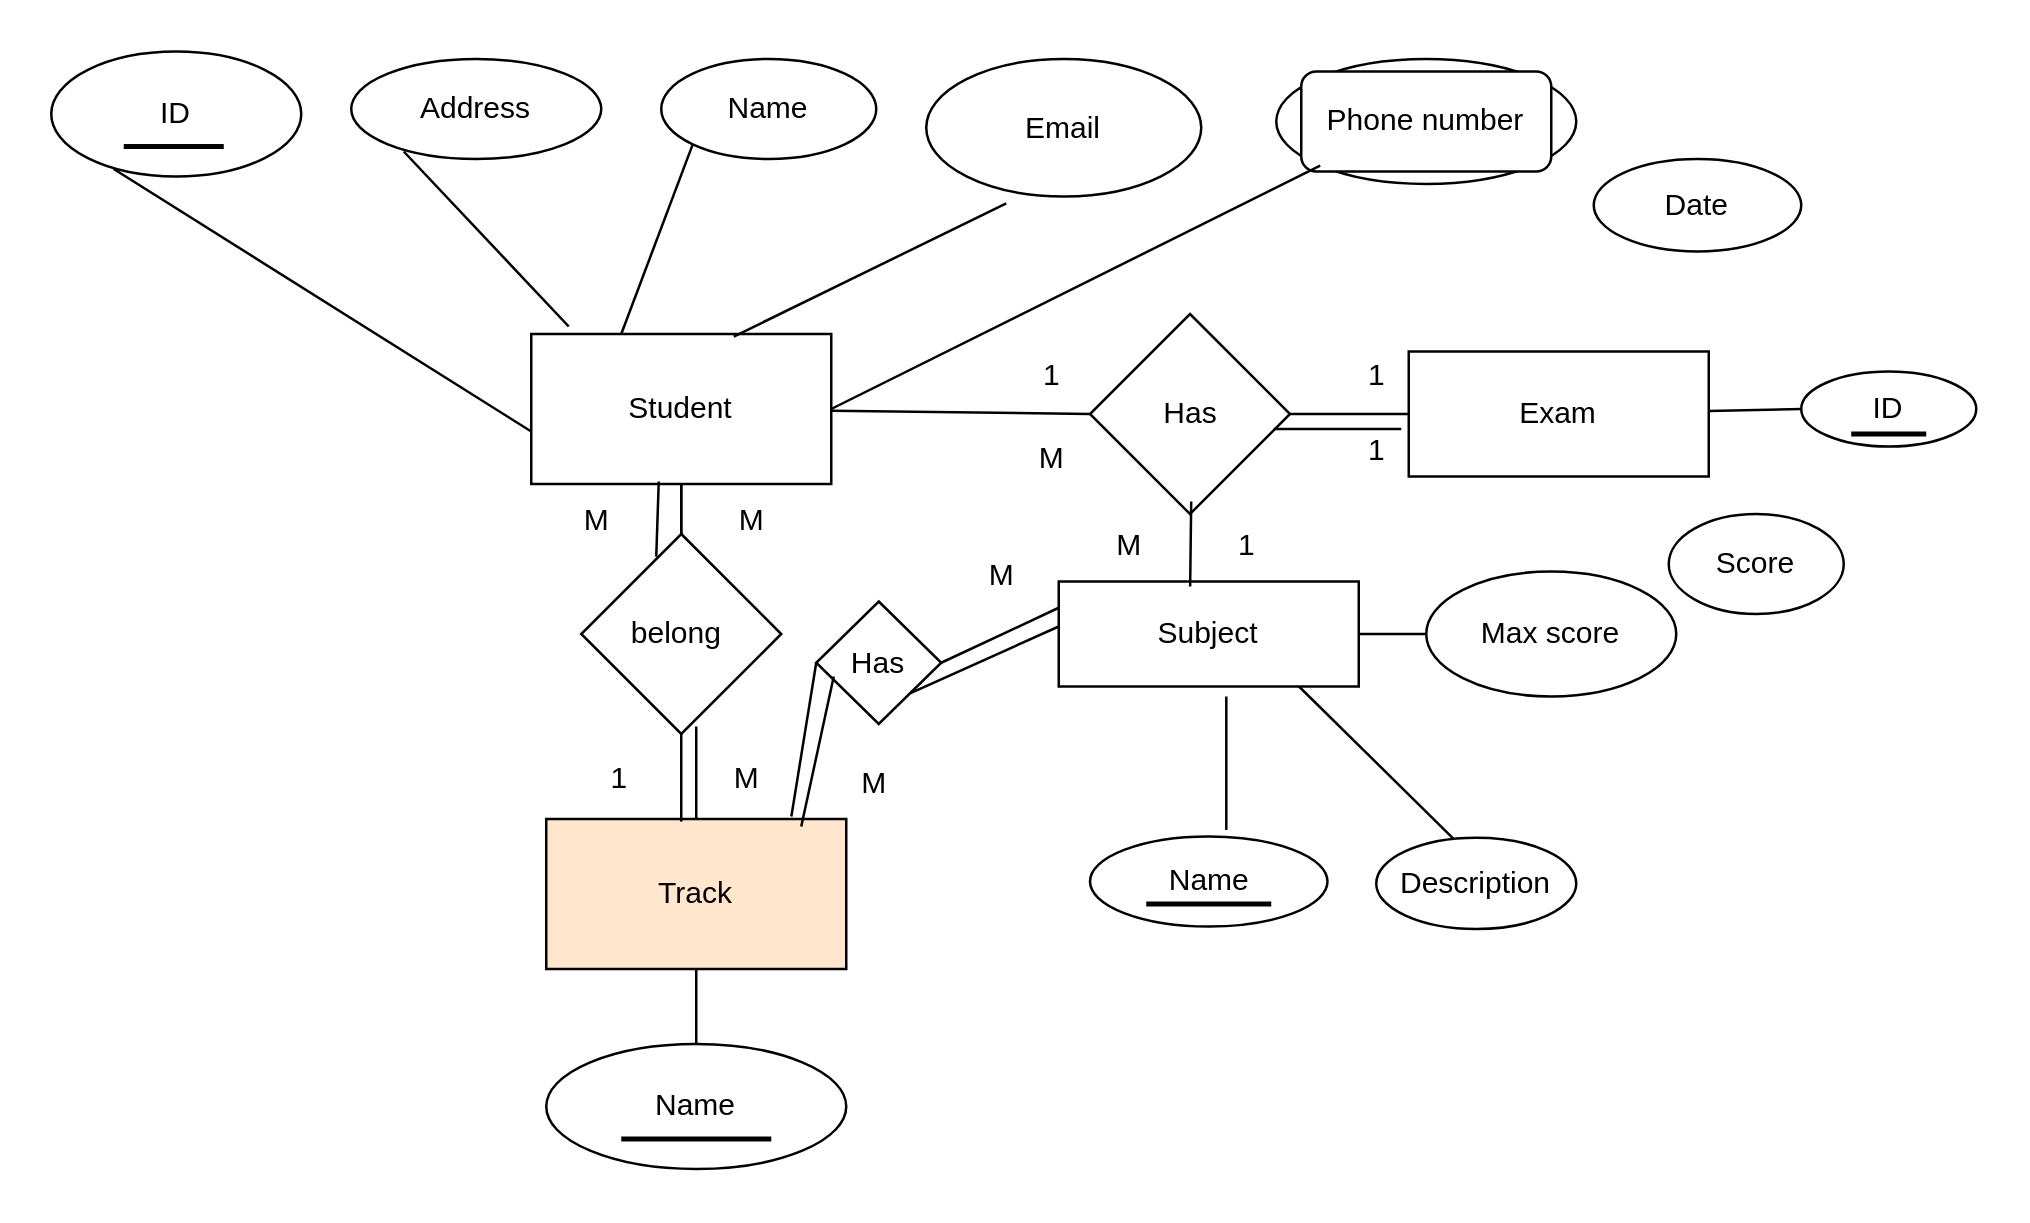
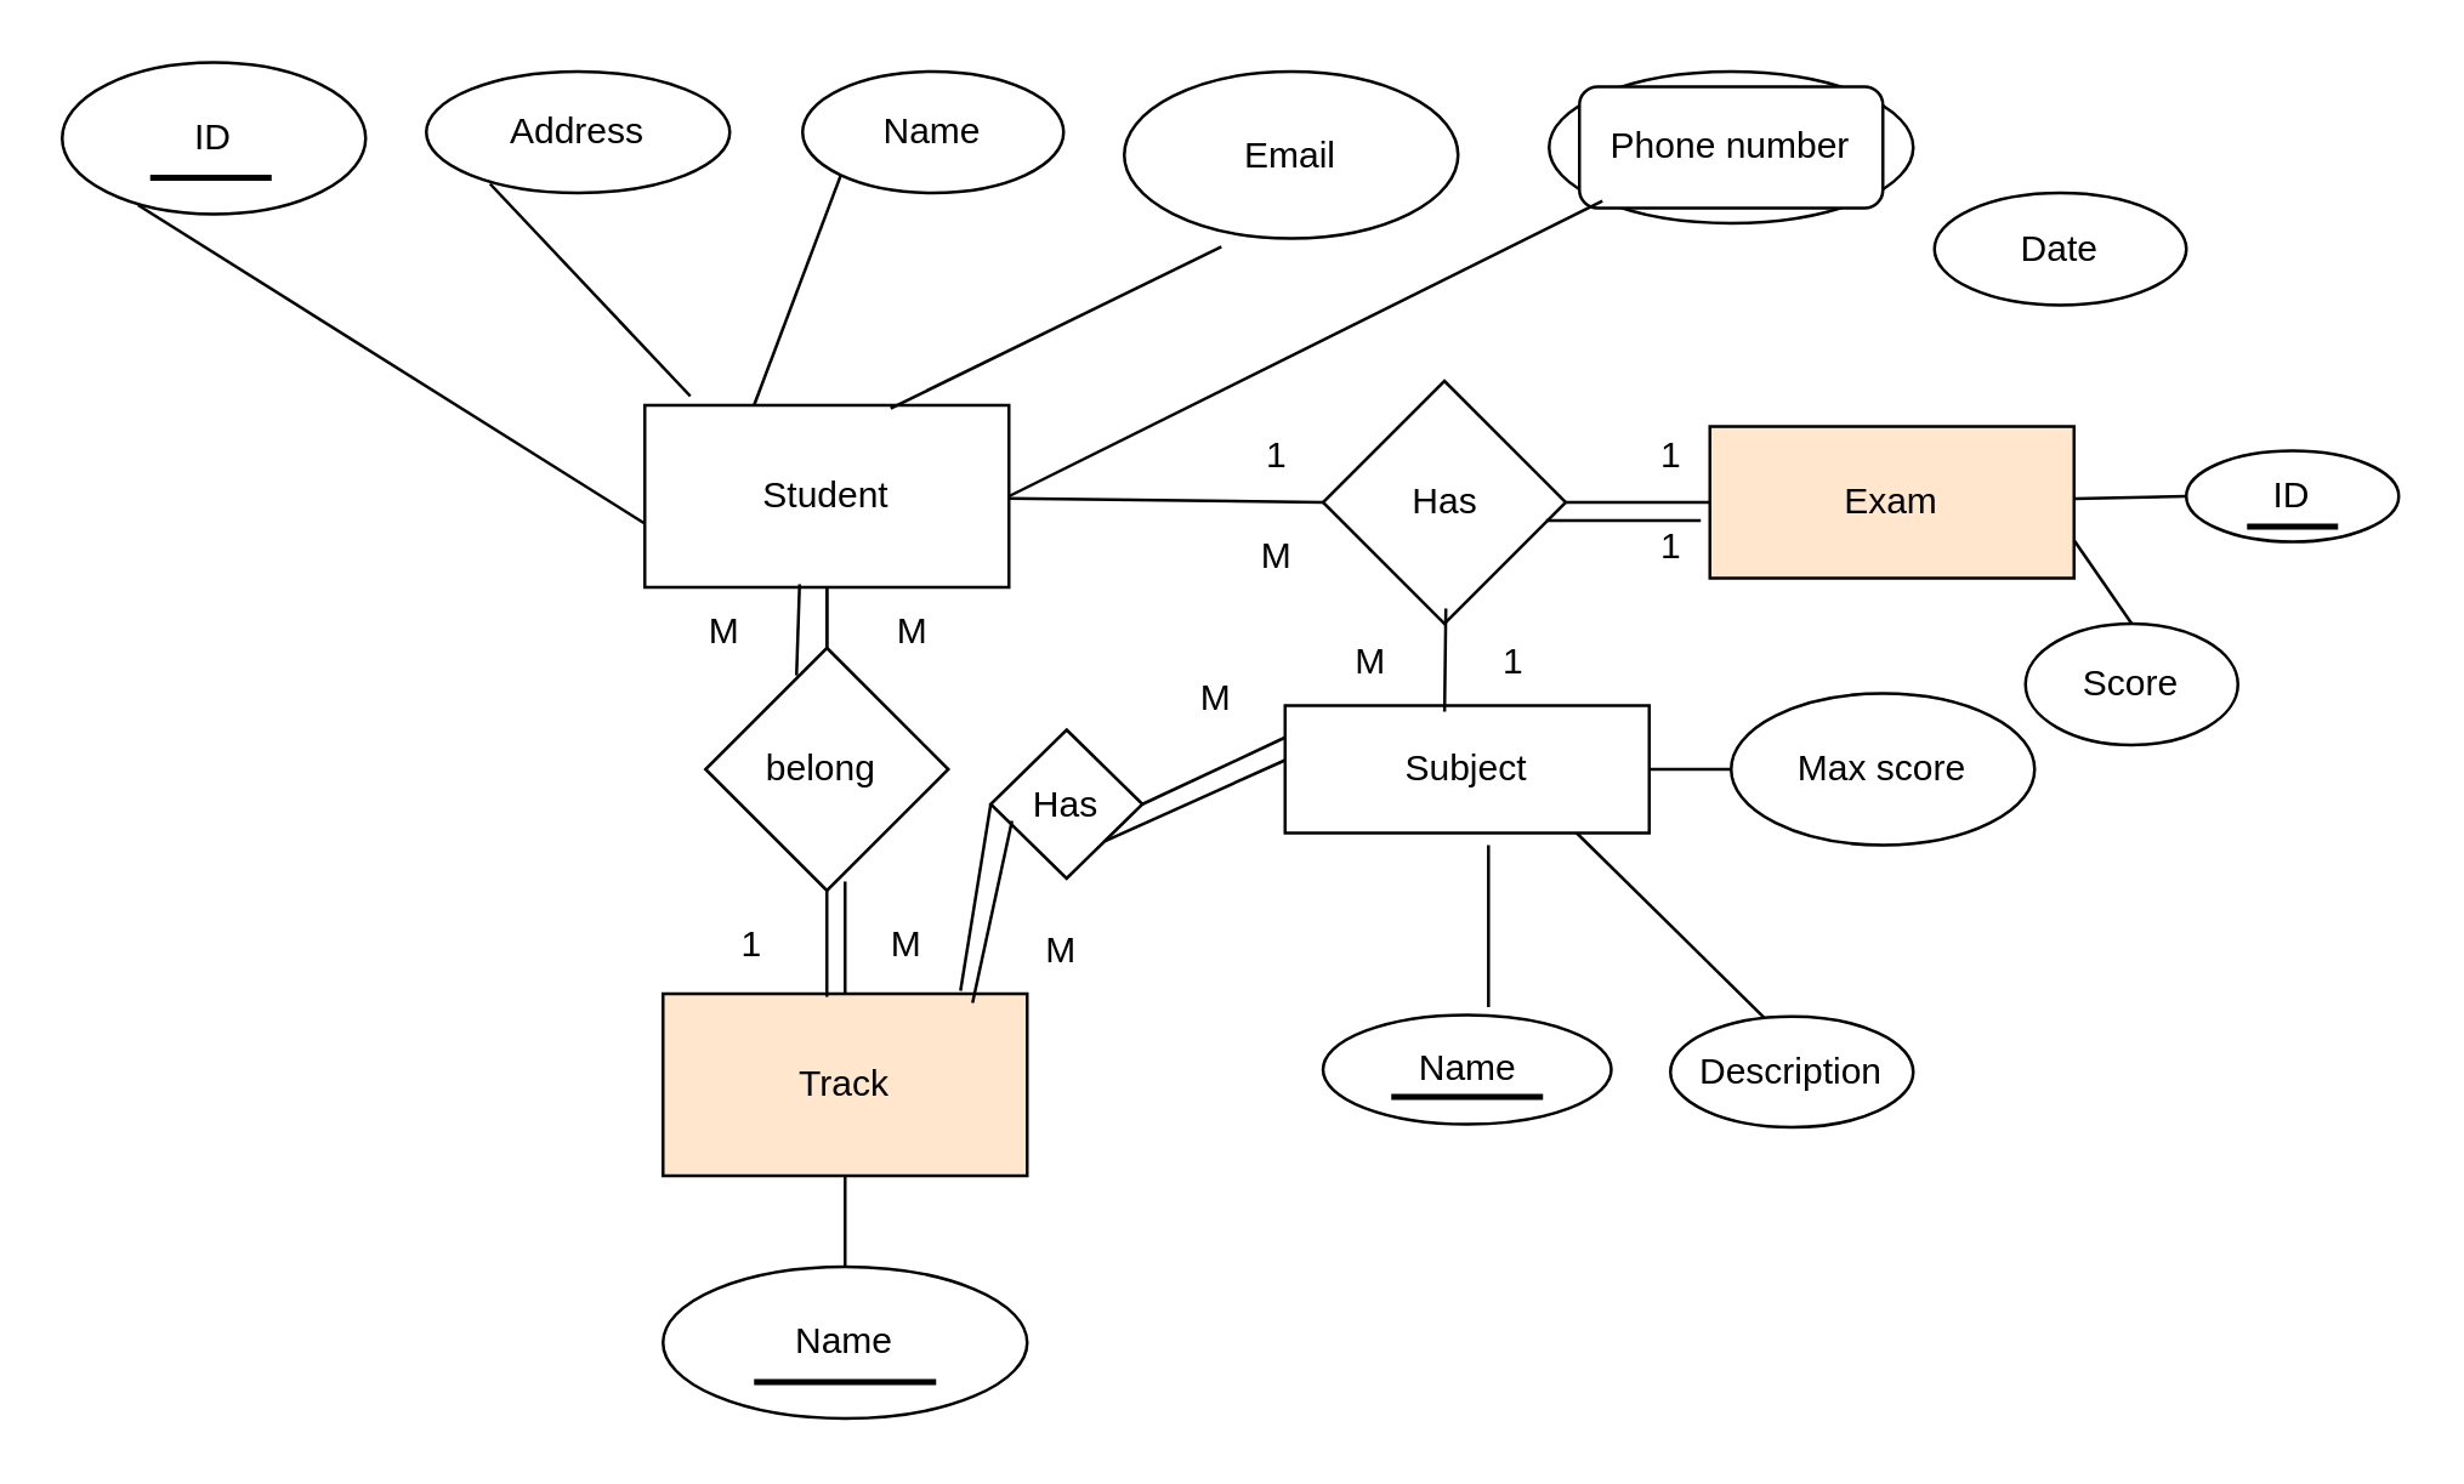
- <mxCell id="33" value="Exam" style="rounded=0;whiteSpace=wrap;html=1;" vertex="1" parent="1"><mxGeometry x="563" y="140" width="120" height="50" as="geometry" /></mxCell>
+ <mxCell id="33" value="Exam" style="rounded=0;whiteSpace=wrap;html=1;fillColor=#ffe6cc;" vertex="1" parent="1"><mxGeometry x="563" y="140" width="120" height="50" as="geometry" /></mxCell>
+ <mxCell id="40" value="" style="endArrow=none;html=1;entryX=0.5;entryY=0;entryDx=0;entryDy=0;exitX=1;exitY=0.75;exitDx=0;exitDy=0;" edge="1" parent="1" source="33" target="39"><mxGeometry width="50" height="50" relative="1" as="geometry"><mxPoint x="300" y="300" as="sourcePoint" /><mxPoint x="350" y="250" as="targetPoint" /></mxGeometry></mxCell>
